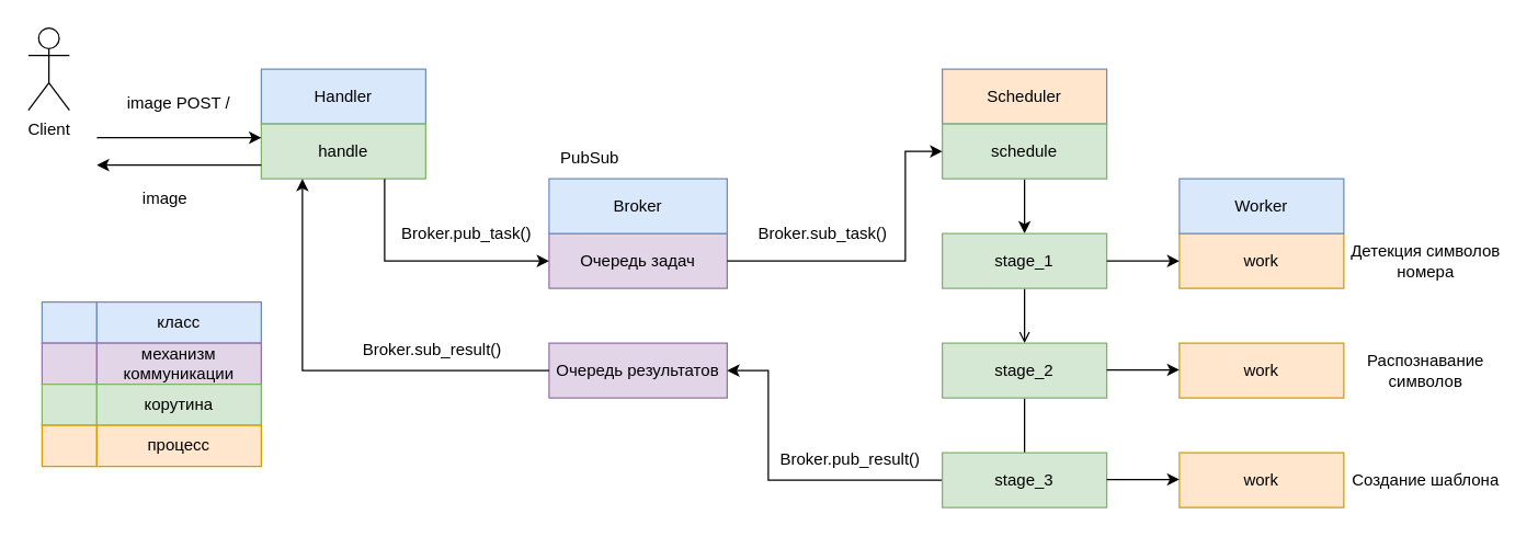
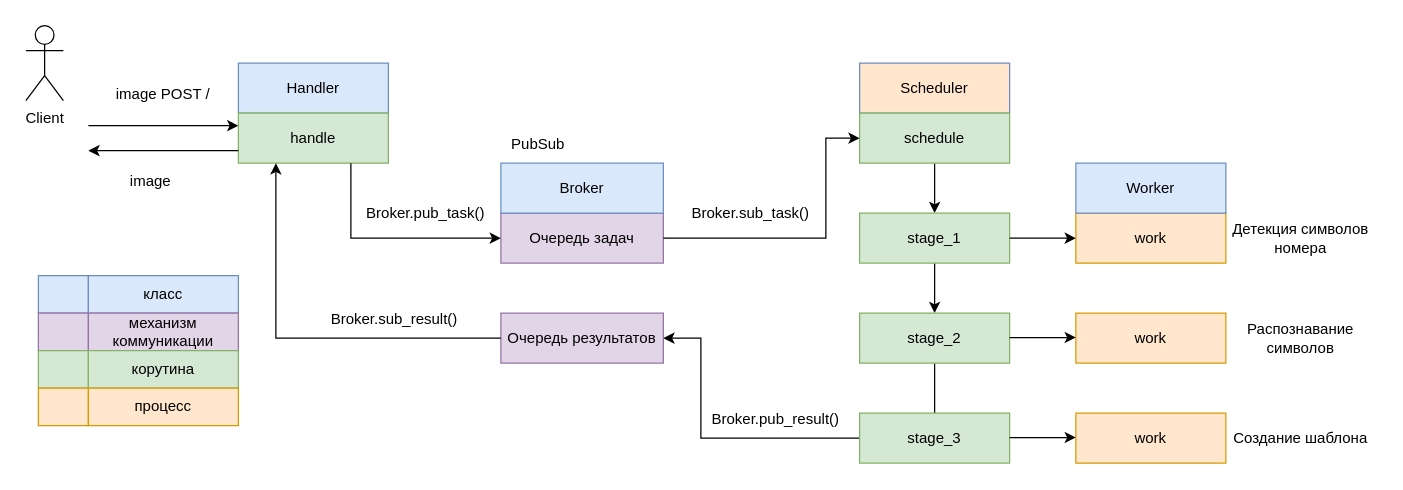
- <mxCell id="32" value="" style="edgeStyle=orthogonalEdgeStyle;rounded=0;orthogonalLoop=1;jettySize=auto;html=1;endArrow=open;" edge="1" parent="1" source="33" target="35"><mxGeometry relative="1" as="geometry" /></mxCell>
+ <mxCell id="32" value="" style="edgeStyle=orthogonalEdgeStyle;rounded=0;orthogonalLoop=1;jettySize=auto;html=1;" edge="1" parent="1" source="33" target="35"><mxGeometry relative="1" as="geometry" /></mxCell>
